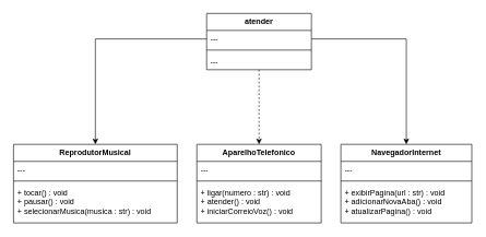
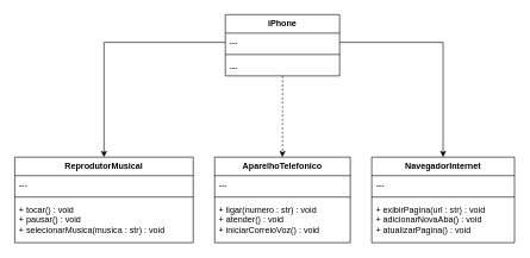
- <mxCell id="3" value="&lt;div&gt;atender&lt;/div&gt;" style="swimlane;fontStyle=1;align=center;verticalAlign=top;childLayout=stackLayout;horizontal=1;startSize=26;horizontalStack=0;resizeParent=1;resizeParentMax=0;resizeLast=0;collapsible=1;marginBottom=0;whiteSpace=wrap;html=1;strokeColor=inherit;strokeWidth=1;spacingLeft=3;spacingRight=3;spacingTop=-1;fontFamily=Helvetica;fontSize=12;fontColor=default;labelBackgroundColor=default;fillColor=none;" vertex="1" parent="1"><mxGeometry x="315" y="20" width="160" height="86" as="geometry" /></mxCell>
+ <mxCell id="3" value="&lt;div&gt;iPhone&lt;/div&gt;" style="swimlane;fontStyle=1;align=center;verticalAlign=top;childLayout=stackLayout;horizontal=1;startSize=26;horizontalStack=0;resizeParent=1;resizeParentMax=0;resizeLast=0;collapsible=1;marginBottom=0;whiteSpace=wrap;html=1;strokeColor=inherit;strokeWidth=1;spacingLeft=3;spacingRight=3;spacingTop=-1;fontFamily=Helvetica;fontSize=12;fontColor=default;labelBackgroundColor=default;fillColor=none;" vertex="1" parent="1"><mxGeometry x="315" y="20" width="160" height="86" as="geometry" /></mxCell>
